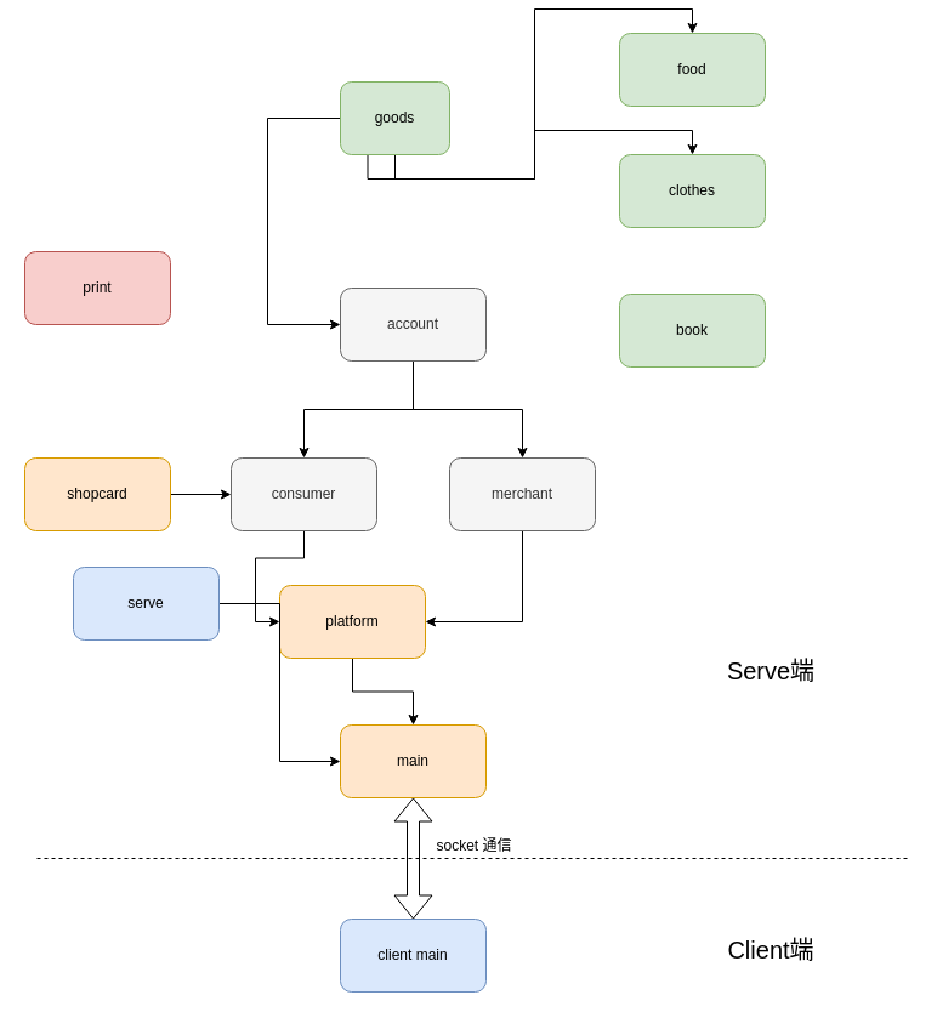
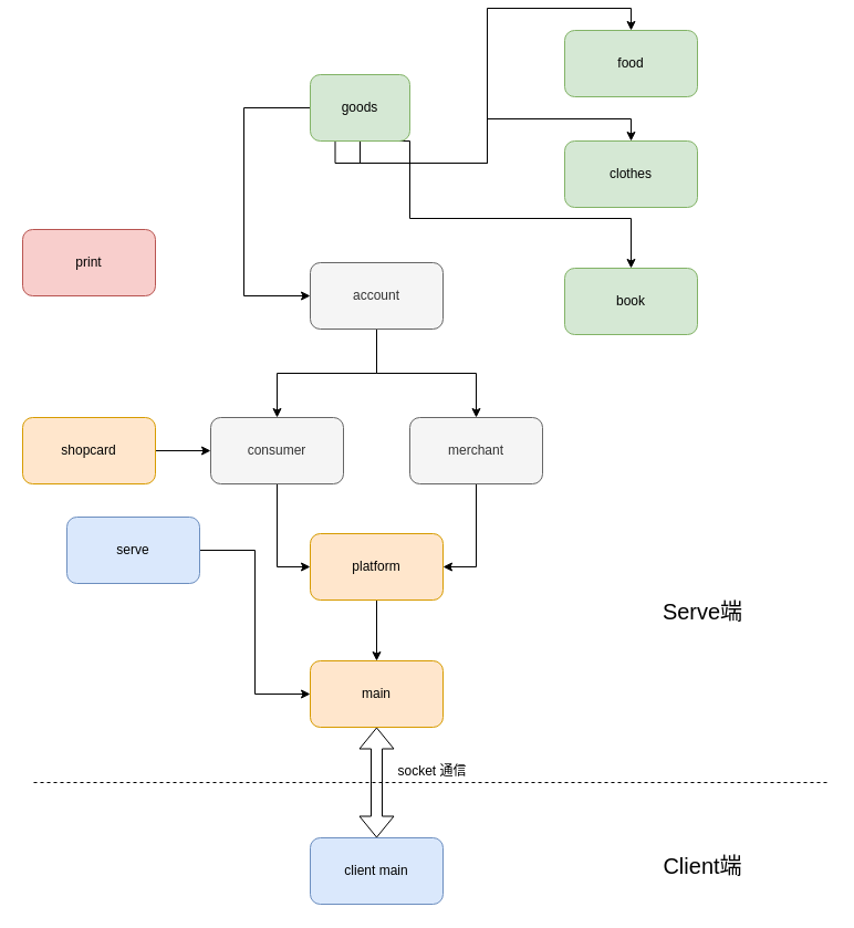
+ <mxCell id="14" style="edgeStyle=orthogonalEdgeStyle;rounded=0;orthogonalLoop=1;jettySize=auto;html=1;exitX=0.75;exitY=1;exitDx=0;exitDy=0;entryX=0.5;entryY=0;entryDx=0;entryDy=0;" edge="1" parent="1" source="16" target="19"><mxGeometry relative="1" as="geometry"><mxPoint x="580" y="210" as="targetPoint" /><Array as="points"><mxPoint x="370" y="190" /><mxPoint x="570" y="190" /></Array></mxGeometry></mxCell>
- <mxCell id="4" value="platform" style="rounded=1;whiteSpace=wrap;html=1;fillColor=#ffe6cc;strokeColor=#d79b00;" vertex="1" parent="1"><mxGeometry x="230" y="475" width="120" height="60" as="geometry" /></mxCell>
+ <mxCell id="4" value="platform" style="rounded=1;whiteSpace=wrap;html=1;fillColor=#ffe6cc;strokeColor=#d79b00;" vertex="1" parent="1"><mxGeometry x="280" y="475" width="120" height="60" as="geometry" /></mxCell>
